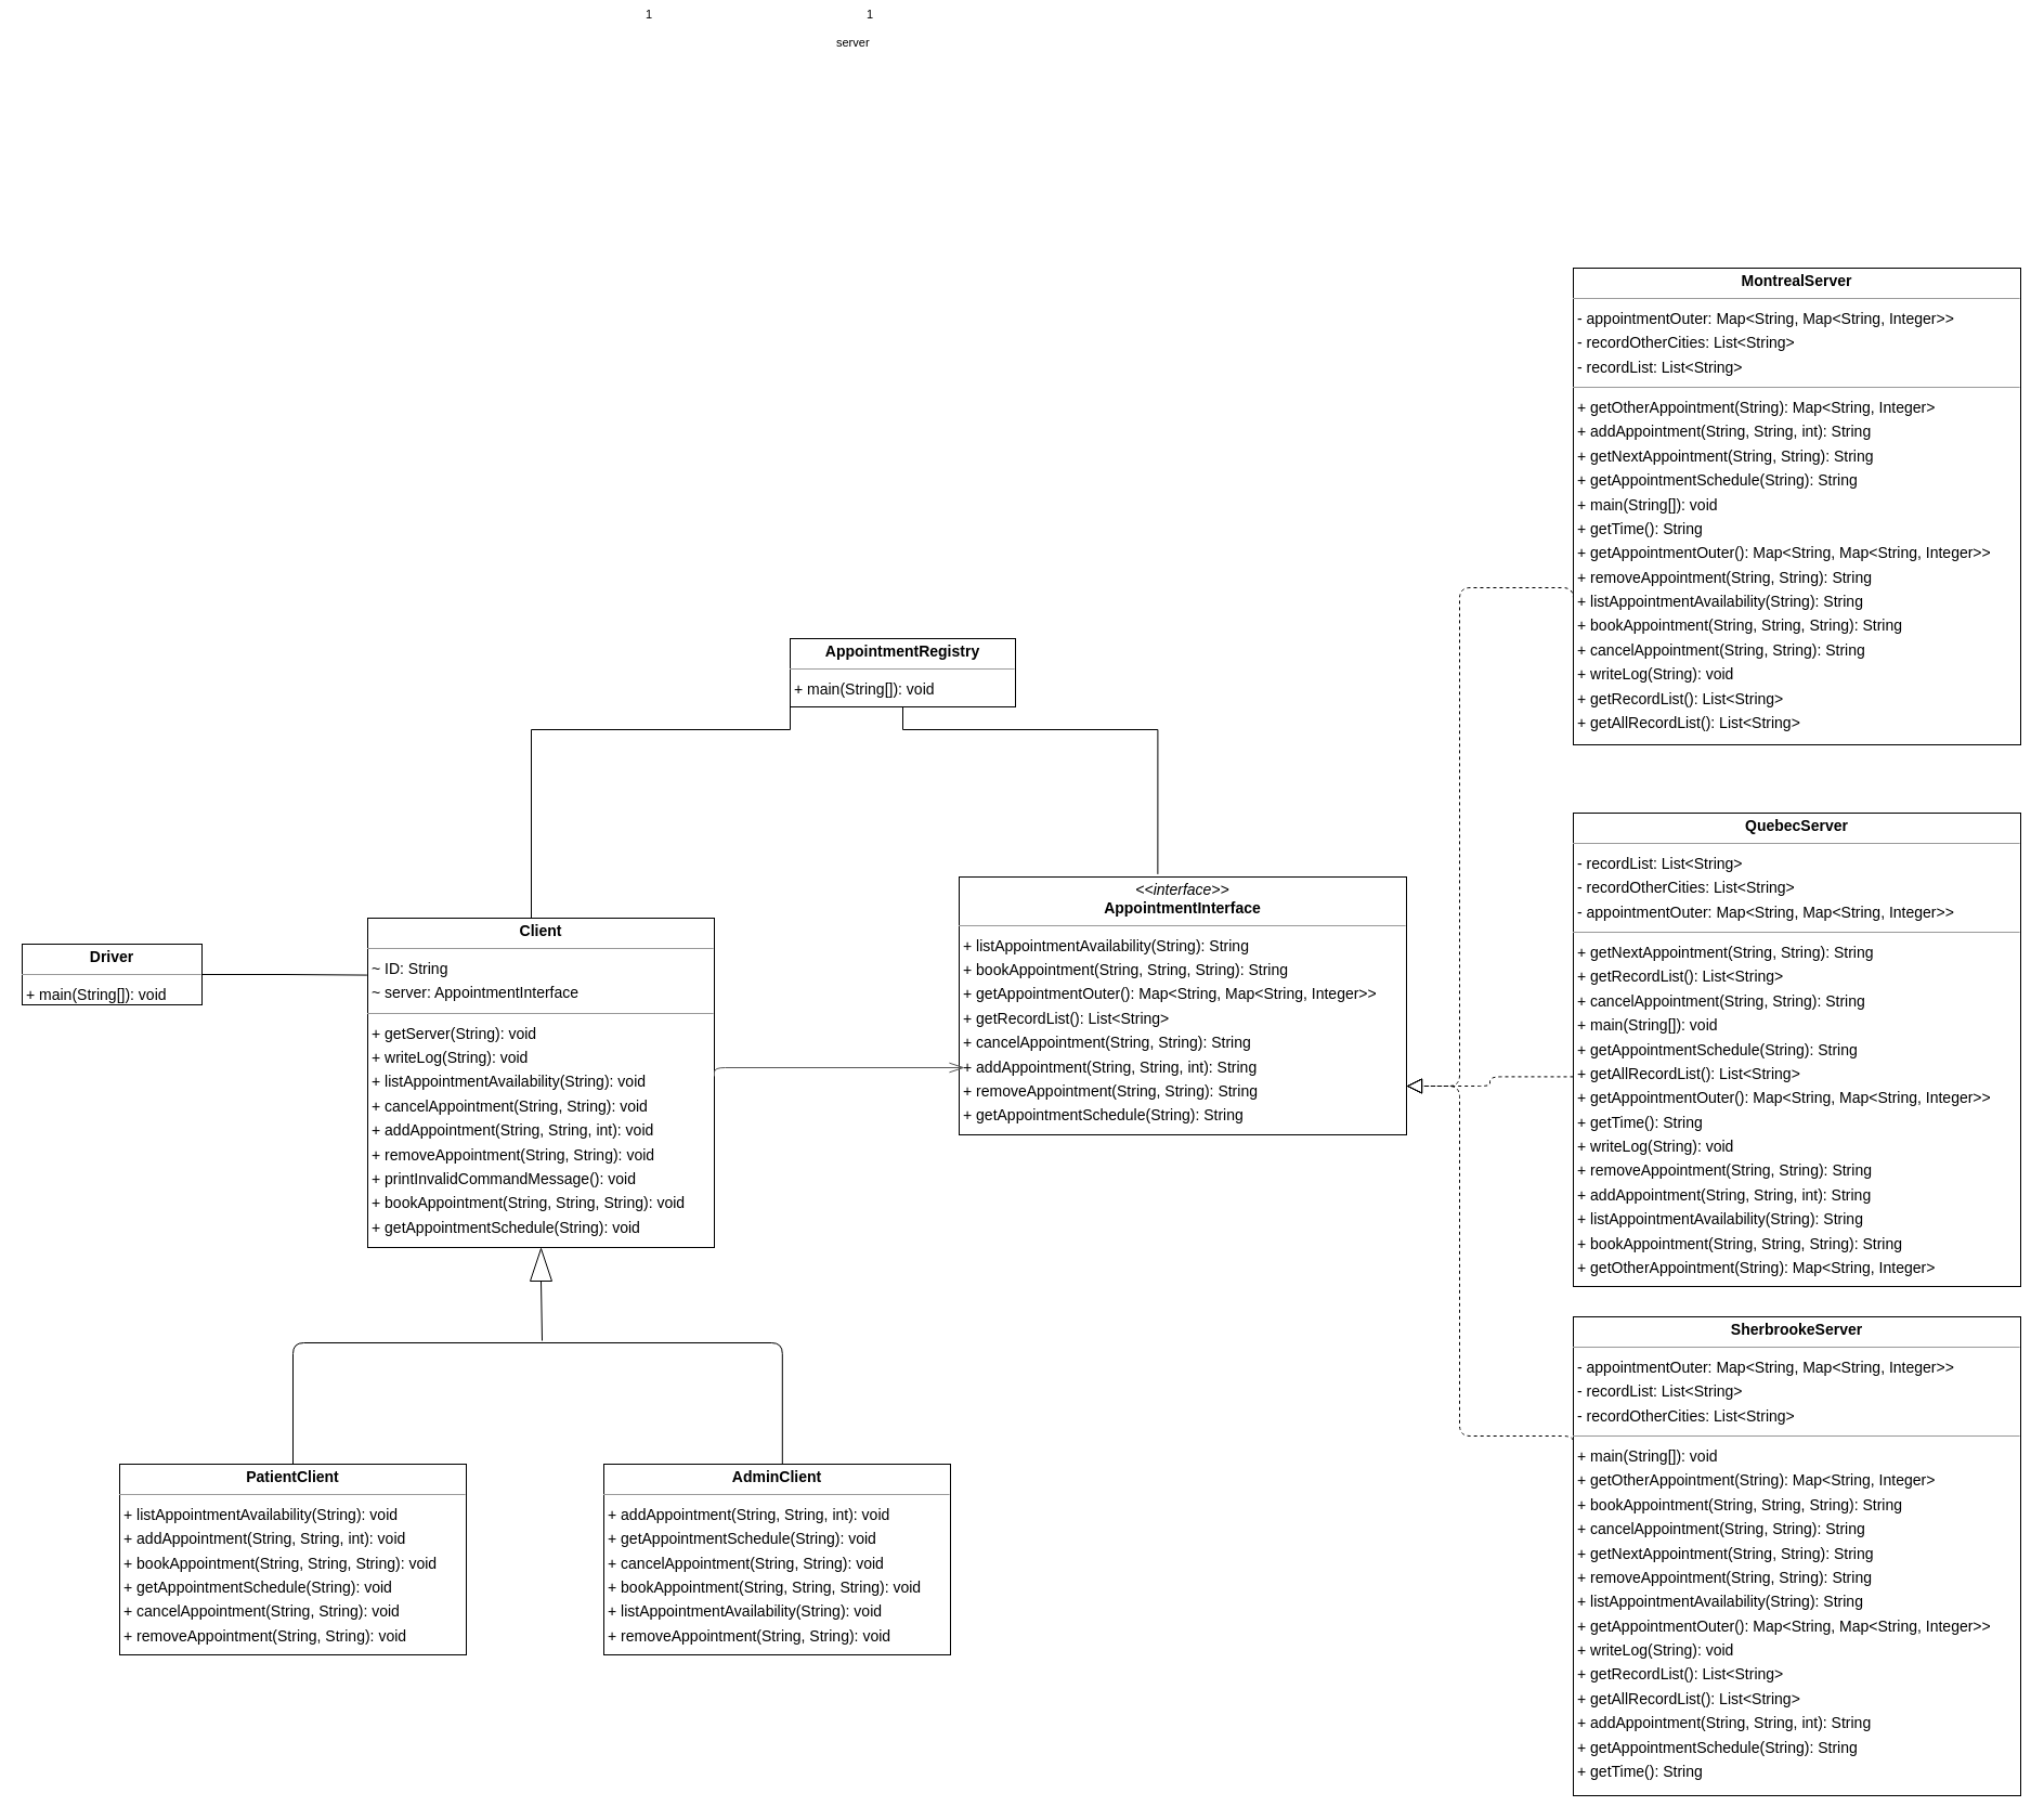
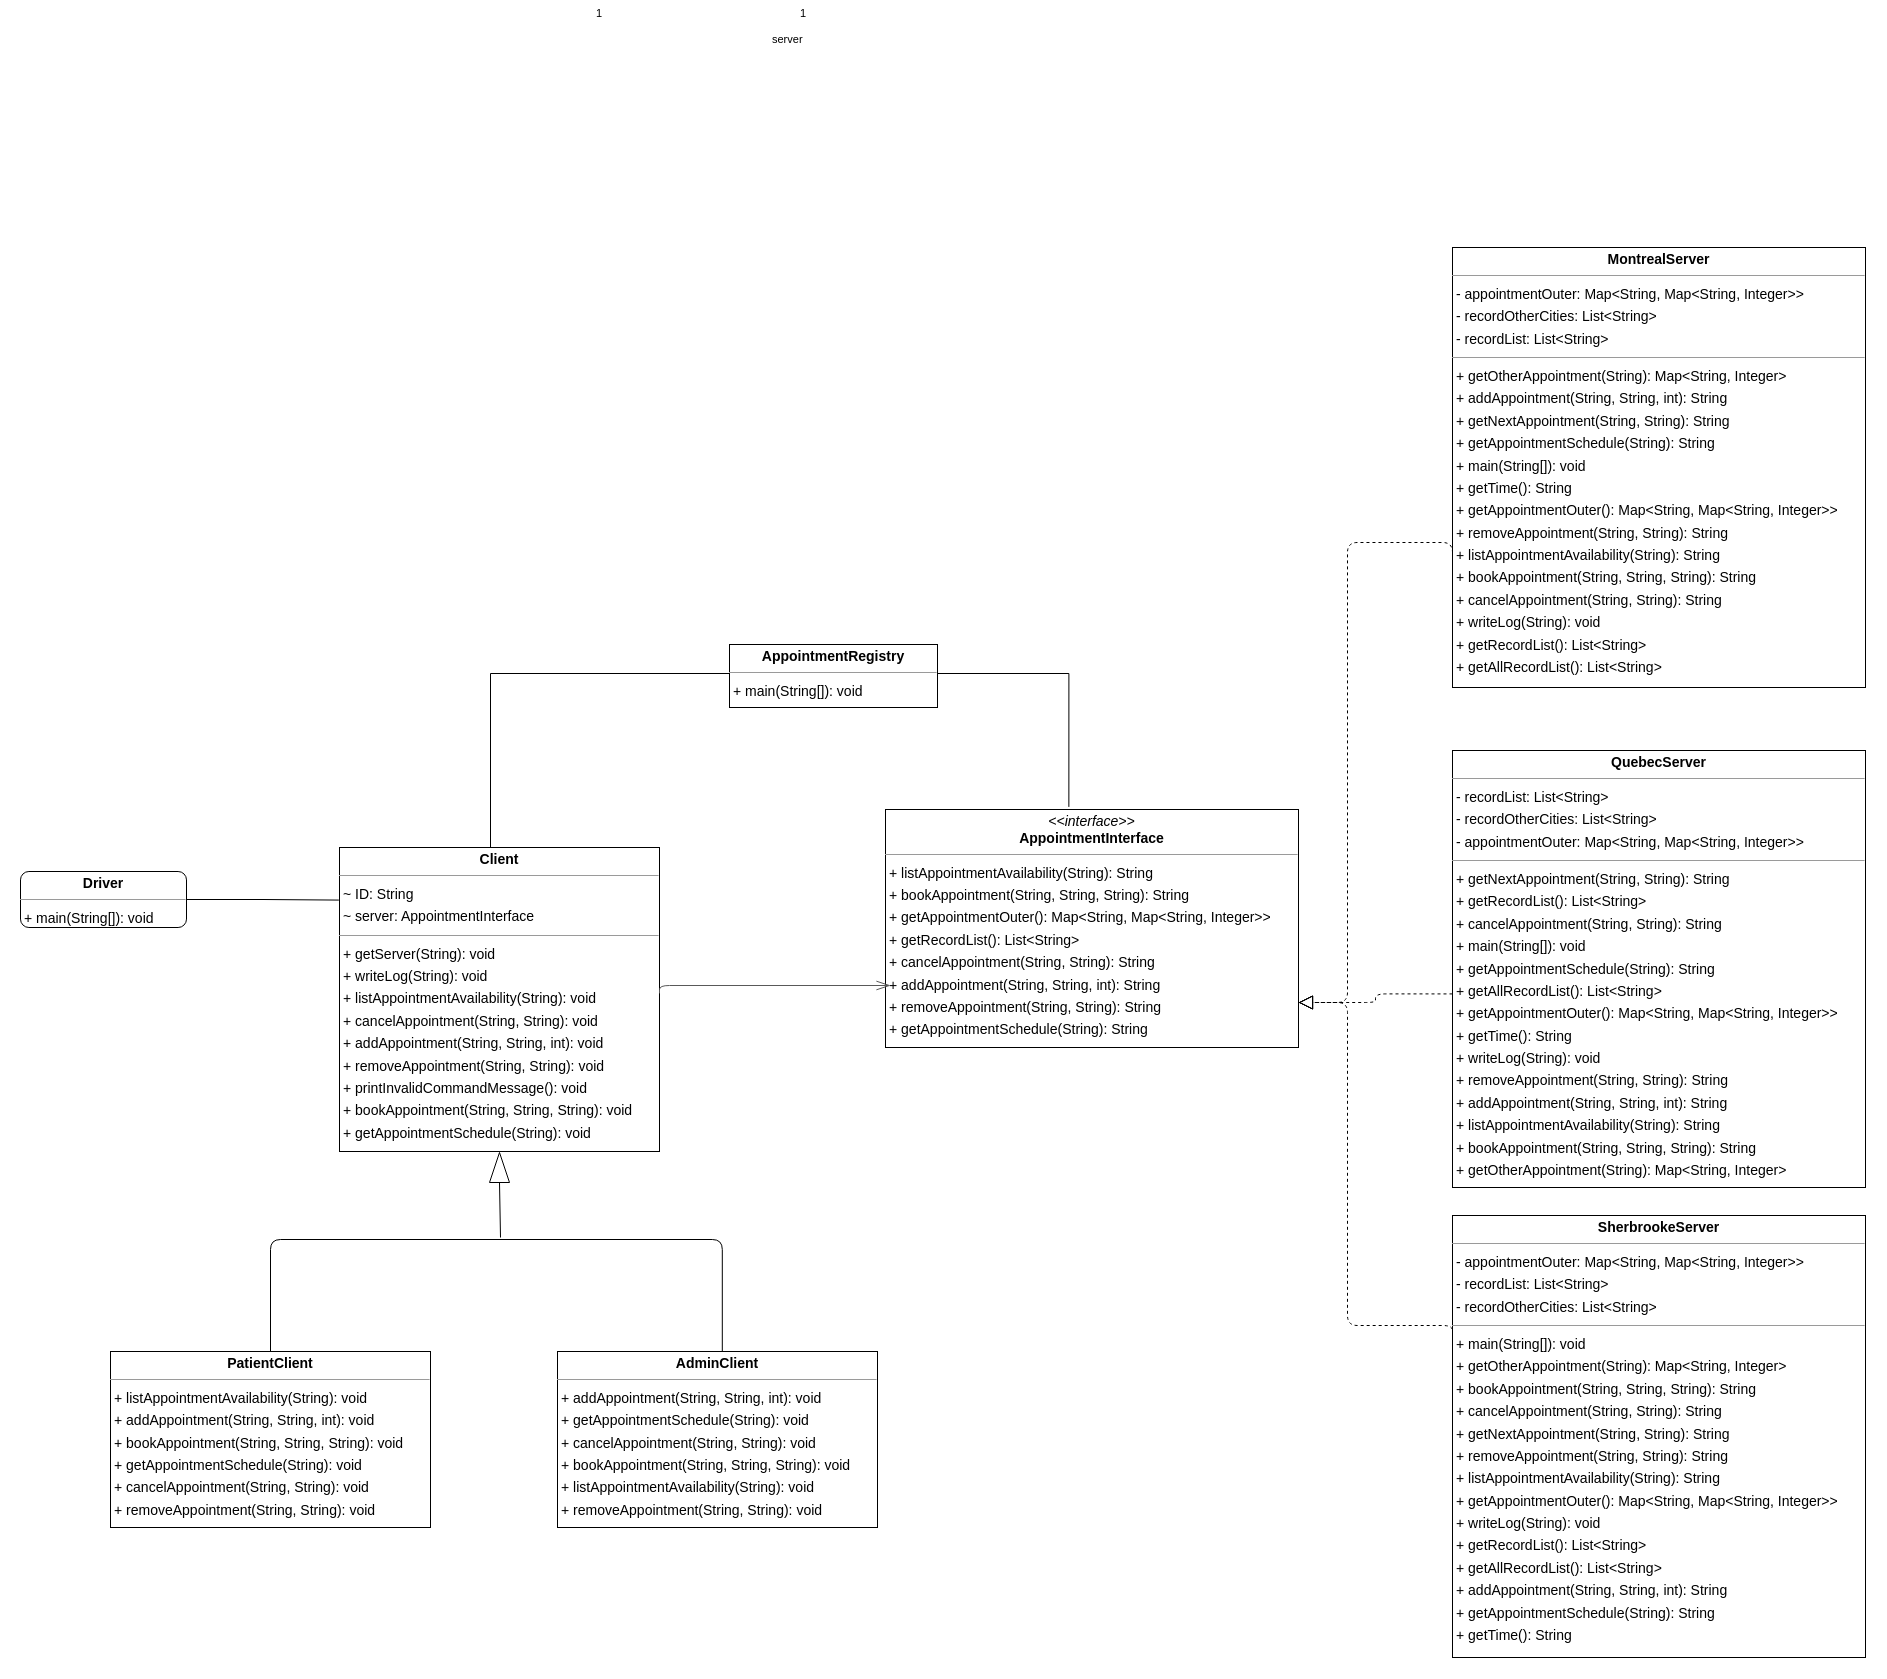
- <mxCell id="5" value="&lt;p style=&quot;margin:0px;margin-top:4px;text-align:center;&quot;&gt;&lt;b&gt;AppointmentRegistry&lt;/b&gt;&lt;/p&gt;&lt;hr size=&quot;1&quot;/&gt;&lt;p style=&quot;margin:0 0 0 4px;line-height:1.6;&quot;&gt;+ main(String[]): void&lt;/p&gt;" style="verticalAlign=top;align=left;overflow=fill;fontSize=14;fontFamily=Helvetica;html=1;rounded=0;shadow=0;comic=0;labelBackgroundColor=none;strokeWidth=1;" parent="1" vertex="1"><mxGeometry x="729" y="362" width="208" height="63" as="geometry" /></mxCell>
+ <mxCell id="5" value="&lt;p style=&quot;margin:0px;margin-top:4px;text-align:center;&quot;&gt;&lt;b&gt;AppointmentRegistry&lt;/b&gt;&lt;/p&gt;&lt;hr size=&quot;1&quot;/&gt;&lt;p style=&quot;margin:0 0 0 4px;line-height:1.6;&quot;&gt;+ main(String[]): void&lt;/p&gt;" style="verticalAlign=top;align=left;overflow=fill;fontSize=14;fontFamily=Helvetica;html=1;rounded=0;shadow=0;comic=0;labelBackgroundColor=none;strokeWidth=1;" parent="1" vertex="1"><mxGeometry x="729" y="417" width="208" height="63" as="geometry" /></mxCell>
- <mxCell id="9" value="&lt;p style=&quot;margin:0px;margin-top:4px;text-align:center;&quot;&gt;&lt;b&gt;Driver&lt;/b&gt;&lt;/p&gt;&lt;hr size=&quot;1&quot;/&gt;&lt;p style=&quot;margin:0 0 0 4px;line-height:1.6;&quot;&gt;+ main(String[]): void&lt;/p&gt;" style="verticalAlign=top;align=left;overflow=fill;fontSize=14;fontFamily=Helvetica;html=1;rounded=0;shadow=0;comic=0;labelBackgroundColor=none;strokeWidth=1;" parent="1" vertex="1"><mxGeometry x="20" y="644" width="166" height="56" as="geometry" /></mxCell>
+ <mxCell id="9" value="&lt;p style=&quot;margin:0px;margin-top:4px;text-align:center;&quot;&gt;&lt;b&gt;Driver&lt;/b&gt;&lt;/p&gt;&lt;hr size=&quot;1&quot;/&gt;&lt;p style=&quot;margin:0 0 0 4px;line-height:1.6;&quot;&gt;+ main(String[]): void&lt;/p&gt;" style="verticalAlign=top;align=left;overflow=fill;fontSize=14;fontFamily=Helvetica;html=1;shadow=0;comic=0;labelBackgroundColor=none;strokeWidth=1;rounded=1;" parent="1" vertex="1"><mxGeometry x="20" y="644" width="166" height="56" as="geometry" /></mxCell>
